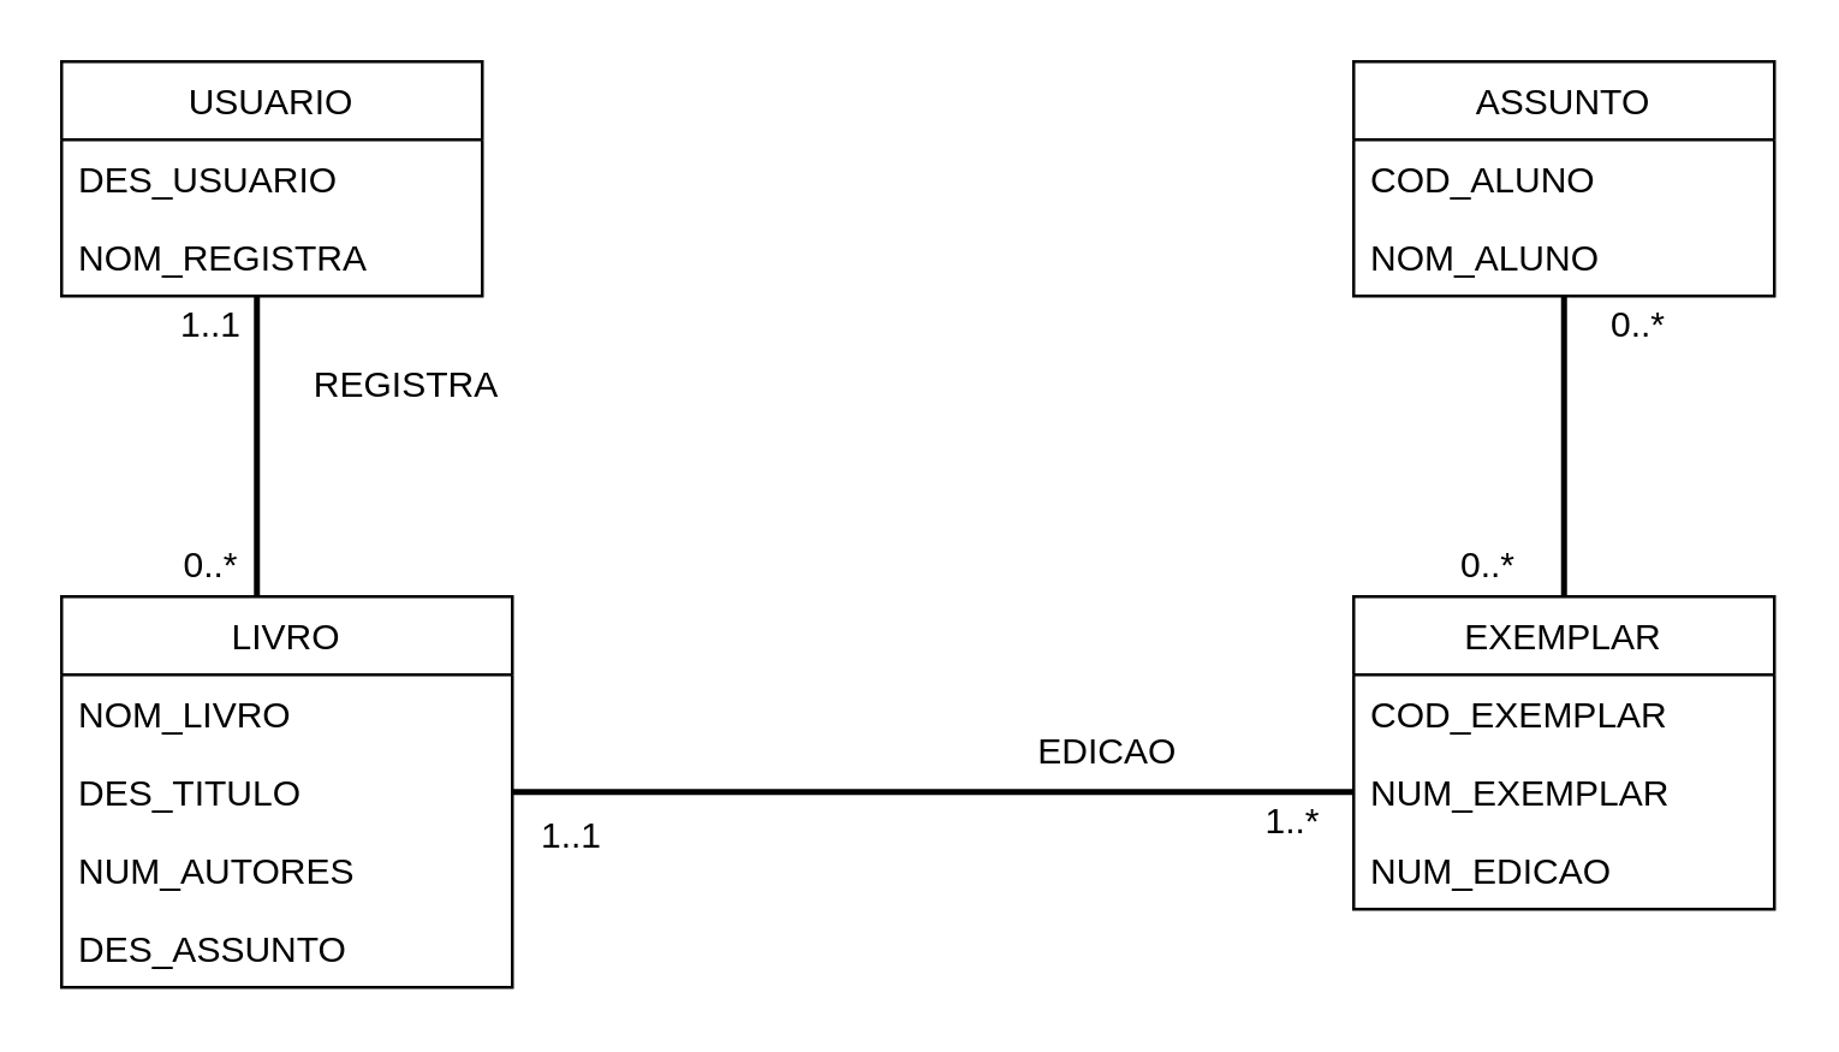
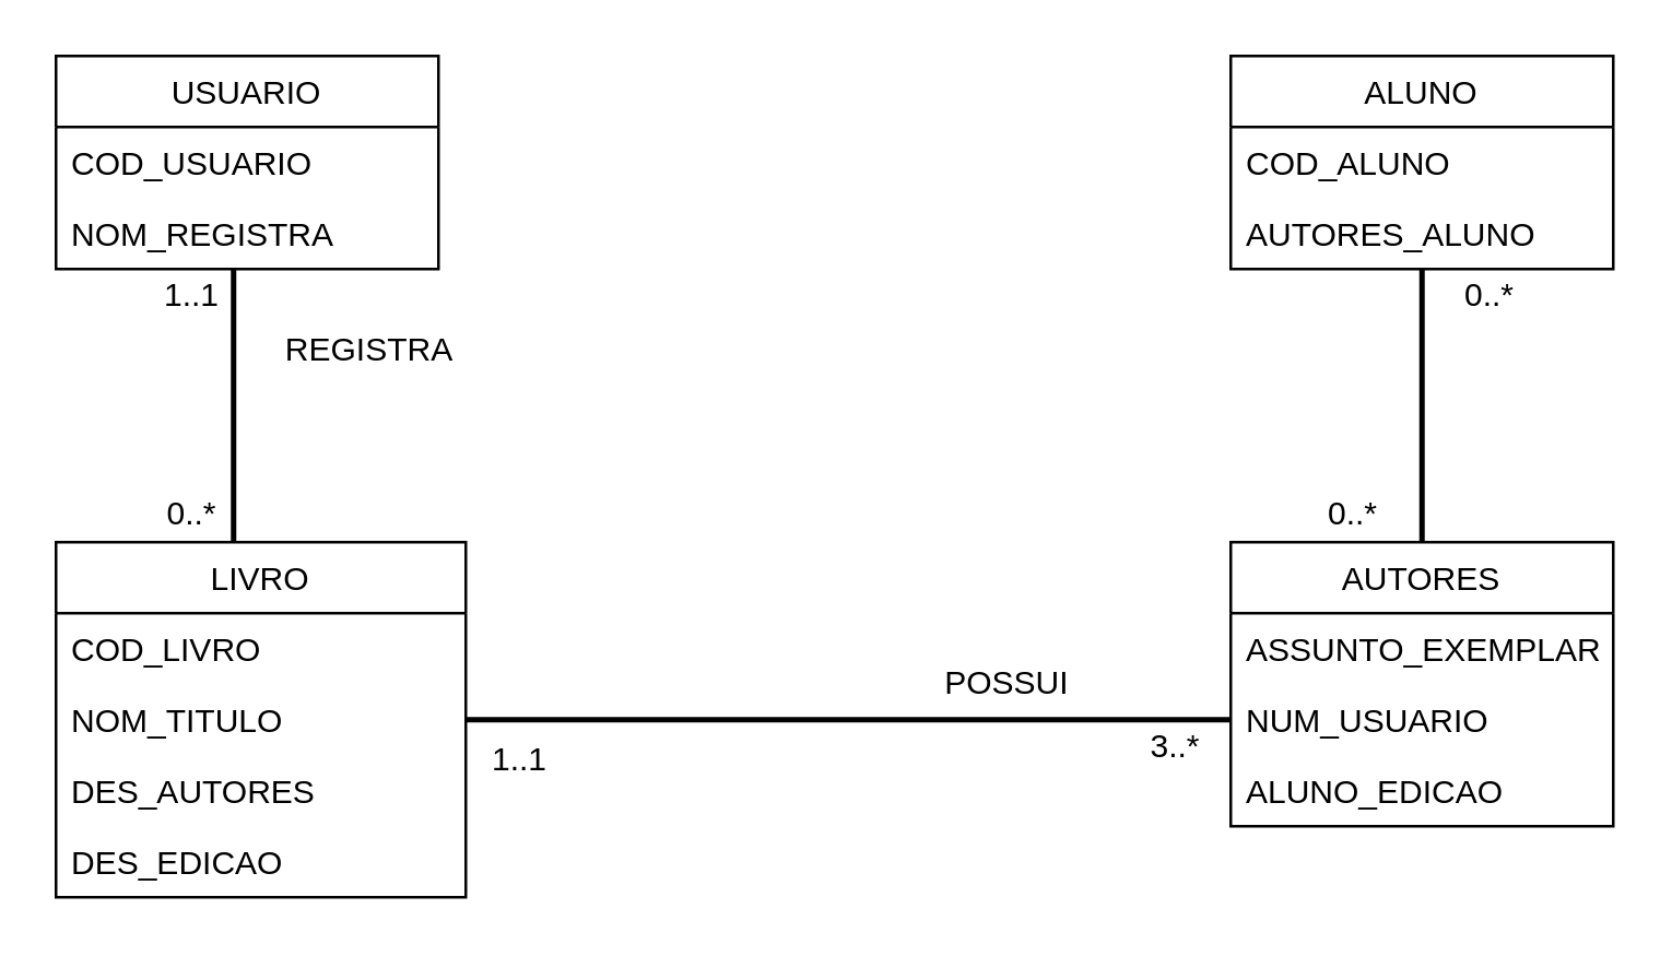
- <mxCell id="2" value="ASSUNTO" style="swimlane;fontStyle=0;childLayout=stackLayout;horizontal=1;startSize=26;fillColor=none;horizontalStack=0;resizeParent=1;resizeParentMax=0;resizeLast=0;collapsible=1;marginBottom=0;" vertex="1" parent="1"><mxGeometry x="450" y="20" width="140" height="78" as="geometry" /></mxCell>
+ <mxCell id="2" value="ALUNO" style="swimlane;fontStyle=0;childLayout=stackLayout;horizontal=1;startSize=26;fillColor=none;horizontalStack=0;resizeParent=1;resizeParentMax=0;resizeLast=0;collapsible=1;marginBottom=0;" vertex="1" parent="1"><mxGeometry x="450" y="20" width="140" height="78" as="geometry" /></mxCell>
- <mxCell id="6" value="DES_USUARIO" style="text;strokeColor=none;fillColor=none;align=left;verticalAlign=top;spacingLeft=4;spacingRight=4;overflow=hidden;rotatable=0;points=[[0,0.5],[1,0.5]];portConstraint=eastwest;" vertex="1" parent="5"><mxGeometry y="26" width="140" height="26" as="geometry" /></mxCell>
+ <mxCell id="6" value="COD_USUARIO" style="text;strokeColor=none;fillColor=none;align=left;verticalAlign=top;spacingLeft=4;spacingRight=4;overflow=hidden;rotatable=0;points=[[0,0.5],[1,0.5]];portConstraint=eastwest;" vertex="1" parent="5"><mxGeometry y="26" width="140" height="26" as="geometry" /></mxCell>
- <mxCell id="4" value="NOM_ALUNO" style="text;strokeColor=none;fillColor=none;align=left;verticalAlign=top;spacingLeft=4;spacingRight=4;overflow=hidden;rotatable=0;points=[[0,0.5],[1,0.5]];portConstraint=eastwest;" vertex="1" parent="2"><mxGeometry y="52" width="140" height="26" as="geometry" /></mxCell>
+ <mxCell id="4" value="AUTORES_ALUNO" style="text;strokeColor=none;fillColor=none;align=left;verticalAlign=top;spacingLeft=4;spacingRight=4;overflow=hidden;rotatable=0;points=[[0,0.5],[1,0.5]];portConstraint=eastwest;" vertex="1" parent="2"><mxGeometry y="52" width="140" height="26" as="geometry" /></mxCell>
- <mxCell id="13" value="EXEMPLAR" style="swimlane;fontStyle=0;childLayout=stackLayout;horizontal=1;startSize=26;fillColor=none;horizontalStack=0;resizeParent=1;resizeParentMax=0;resizeLast=0;collapsible=1;marginBottom=0;" vertex="1" parent="1"><mxGeometry x="450" y="198" width="140" height="104" as="geometry" /></mxCell>
+ <mxCell id="13" value="AUTORES" style="swimlane;fontStyle=0;childLayout=stackLayout;horizontal=1;startSize=26;fillColor=none;horizontalStack=0;resizeParent=1;resizeParentMax=0;resizeLast=0;collapsible=1;marginBottom=0;" vertex="1" parent="1"><mxGeometry x="450" y="198" width="140" height="104" as="geometry" /></mxCell>
- <mxCell id="9" value="NOM_LIVRO" style="text;strokeColor=none;fillColor=none;align=left;verticalAlign=top;spacingLeft=4;spacingRight=4;overflow=hidden;rotatable=0;points=[[0,0.5],[1,0.5]];portConstraint=eastwest;" vertex="1" parent="8"><mxGeometry y="26" width="150" height="26" as="geometry" /></mxCell>
+ <mxCell id="9" value="COD_LIVRO" style="text;strokeColor=none;fillColor=none;align=left;verticalAlign=top;spacingLeft=4;spacingRight=4;overflow=hidden;rotatable=0;points=[[0,0.5],[1,0.5]];portConstraint=eastwest;" vertex="1" parent="8"><mxGeometry y="26" width="150" height="26" as="geometry" /></mxCell>
- <mxCell id="14" value="COD_EXEMPLAR" style="text;strokeColor=none;fillColor=none;align=left;verticalAlign=top;spacingLeft=4;spacingRight=4;overflow=hidden;rotatable=0;points=[[0,0.5],[1,0.5]];portConstraint=eastwest;" vertex="1" parent="13"><mxGeometry y="26" width="140" height="26" as="geometry" /></mxCell>
+ <mxCell id="14" value="ASSUNTO_EXEMPLAR" style="text;strokeColor=none;fillColor=none;align=left;verticalAlign=top;spacingLeft=4;spacingRight=4;overflow=hidden;rotatable=0;points=[[0,0.5],[1,0.5]];portConstraint=eastwest;" vertex="1" parent="13"><mxGeometry y="26" width="140" height="26" as="geometry" /></mxCell>
- <mxCell id="20" value="EDICAO&amp;nbsp;" style="text;html=1;strokeColor=none;fillColor=none;align=center;verticalAlign=middle;whiteSpace=wrap;rounded=0;" vertex="1" parent="1"><mxGeometry x="350" y="225" width="40" height="50" as="geometry" /></mxCell>
+ <mxCell id="20" value="POSSUI&amp;nbsp;" style="text;html=1;strokeColor=none;fillColor=none;align=center;verticalAlign=middle;whiteSpace=wrap;rounded=0;" vertex="1" parent="1"><mxGeometry x="350" y="225" width="40" height="50" as="geometry" /></mxCell>
- <mxCell id="10" value="DES_TITULO" style="text;strokeColor=none;fillColor=none;align=left;verticalAlign=top;spacingLeft=4;spacingRight=4;overflow=hidden;rotatable=0;points=[[0,0.5],[1,0.5]];portConstraint=eastwest;" vertex="1" parent="8"><mxGeometry y="52" width="150" height="26" as="geometry" /></mxCell>
+ <mxCell id="10" value="NOM_TITULO" style="text;strokeColor=none;fillColor=none;align=left;verticalAlign=top;spacingLeft=4;spacingRight=4;overflow=hidden;rotatable=0;points=[[0,0.5],[1,0.5]];portConstraint=eastwest;" vertex="1" parent="8"><mxGeometry y="52" width="150" height="26" as="geometry" /></mxCell>
- <mxCell id="15" value="NUM_EXEMPLAR" style="text;strokeColor=none;fillColor=none;align=left;verticalAlign=top;spacingLeft=4;spacingRight=4;overflow=hidden;rotatable=0;points=[[0,0.5],[1,0.5]];portConstraint=eastwest;" vertex="1" parent="13"><mxGeometry y="52" width="140" height="26" as="geometry" /></mxCell>
+ <mxCell id="15" value="NUM_USUARIO" style="text;strokeColor=none;fillColor=none;align=left;verticalAlign=top;spacingLeft=4;spacingRight=4;overflow=hidden;rotatable=0;points=[[0,0.5],[1,0.5]];portConstraint=eastwest;" vertex="1" parent="13"><mxGeometry y="52" width="140" height="26" as="geometry" /></mxCell>
- <mxCell id="27" value="1..*" style="text;html=1;strokeColor=none;fillColor=none;align=center;verticalAlign=middle;whiteSpace=wrap;rounded=0;" vertex="1" parent="1"><mxGeometry x="410" y="258" width="40" height="30" as="geometry" /></mxCell>
+ <mxCell id="27" value="3..*" style="text;html=1;strokeColor=none;fillColor=none;align=center;verticalAlign=middle;whiteSpace=wrap;rounded=0;" vertex="1" parent="1"><mxGeometry x="410" y="258" width="40" height="30" as="geometry" /></mxCell>
- <mxCell id="11" value="NUM_AUTORES" style="text;strokeColor=none;fillColor=none;align=left;verticalAlign=top;spacingLeft=4;spacingRight=4;overflow=hidden;rotatable=0;points=[[0,0.5],[1,0.5]];portConstraint=eastwest;" vertex="1" parent="8"><mxGeometry y="78" width="150" height="26" as="geometry" /></mxCell>
+ <mxCell id="11" value="DES_AUTORES" style="text;strokeColor=none;fillColor=none;align=left;verticalAlign=top;spacingLeft=4;spacingRight=4;overflow=hidden;rotatable=0;points=[[0,0.5],[1,0.5]];portConstraint=eastwest;" vertex="1" parent="8"><mxGeometry y="78" width="150" height="26" as="geometry" /></mxCell>
- <mxCell id="16" value="NUM_EDICAO" style="text;strokeColor=none;fillColor=none;align=left;verticalAlign=top;spacingLeft=4;spacingRight=4;overflow=hidden;rotatable=0;points=[[0,0.5],[1,0.5]];portConstraint=eastwest;" vertex="1" parent="13"><mxGeometry y="78" width="140" height="26" as="geometry" /></mxCell>
+ <mxCell id="16" value="ALUNO_EDICAO" style="text;strokeColor=none;fillColor=none;align=left;verticalAlign=top;spacingLeft=4;spacingRight=4;overflow=hidden;rotatable=0;points=[[0,0.5],[1,0.5]];portConstraint=eastwest;" vertex="1" parent="13"><mxGeometry y="78" width="140" height="26" as="geometry" /></mxCell>
- <mxCell id="12" value="DES_ASSUNTO" style="text;strokeColor=none;fillColor=none;align=left;verticalAlign=top;spacingLeft=4;spacingRight=4;overflow=hidden;rotatable=0;points=[[0,0.5],[1,0.5]];portConstraint=eastwest;" vertex="1" parent="8"><mxGeometry y="104" width="150" height="26" as="geometry" /></mxCell>
+ <mxCell id="12" value="DES_EDICAO" style="text;strokeColor=none;fillColor=none;align=left;verticalAlign=top;spacingLeft=4;spacingRight=4;overflow=hidden;rotatable=0;points=[[0,0.5],[1,0.5]];portConstraint=eastwest;" vertex="1" parent="8"><mxGeometry y="104" width="150" height="26" as="geometry" /></mxCell>
